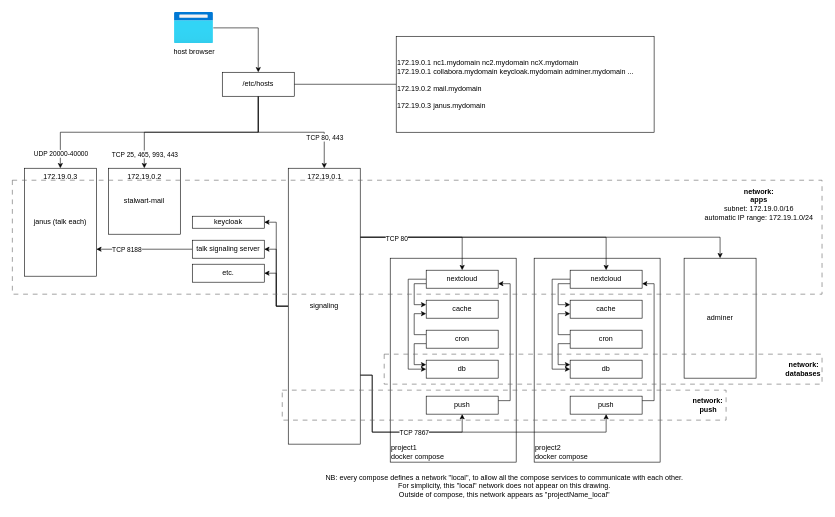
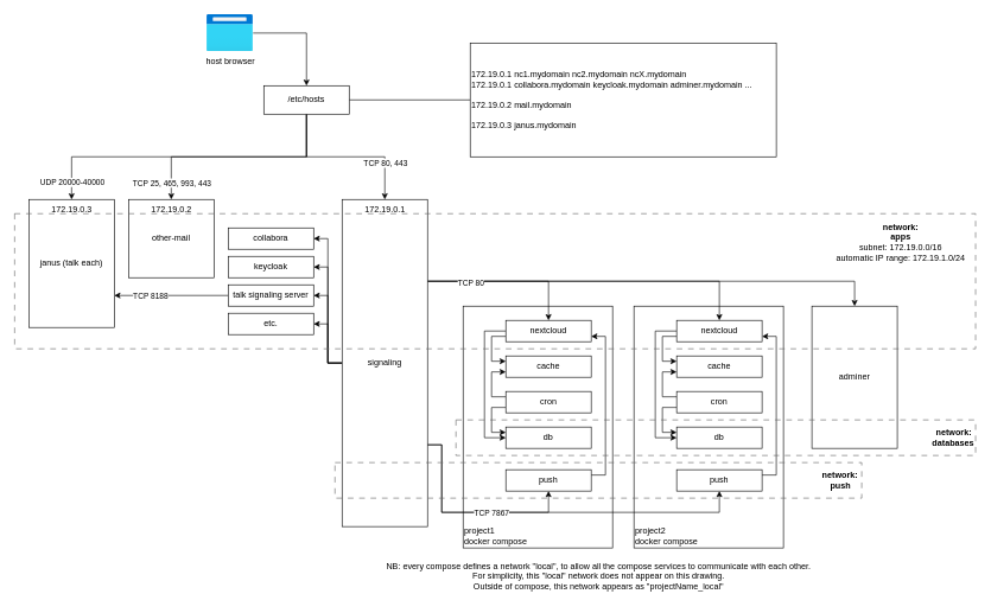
- <mxCell id="41" value="stalwart-mail" style="rounded=0;whiteSpace=wrap;html=1;" parent="1" vertex="1"><mxGeometry x="180" y="280" width="120" height="110" as="geometry" /></mxCell>
+ <mxCell id="41" value="other-mail" style="rounded=0;whiteSpace=wrap;html=1;" parent="1" vertex="1"><mxGeometry x="180" y="280" width="120" height="110" as="geometry" /></mxCell>
+ <mxCell id="38" value="collabora" style="rounded=0;whiteSpace=wrap;html=1;" parent="1" vertex="1"><mxGeometry x="320" y="320" width="120" height="30" as="geometry" /></mxCell>
+ <mxCell id="29" style="edgeStyle=orthogonalEdgeStyle;rounded=0;orthogonalLoop=1;jettySize=auto;html=1;entryX=1;entryY=0.5;entryDx=0;entryDy=0;" parent="1" source="36" target="38" edge="1"><mxGeometry relative="1" as="geometry" /></mxCell>
- <mxCell id="39" value="keycloak" style="rounded=0;whiteSpace=wrap;html=1;" parent="1" vertex="1"><mxGeometry x="320" y="360" width="120" height="20" as="geometry" /></mxCell>
+ <mxCell id="39" value="keycloak" style="rounded=0;whiteSpace=wrap;html=1;" parent="1" vertex="1"><mxGeometry x="320" y="360" width="120" height="30" as="geometry" /></mxCell>
